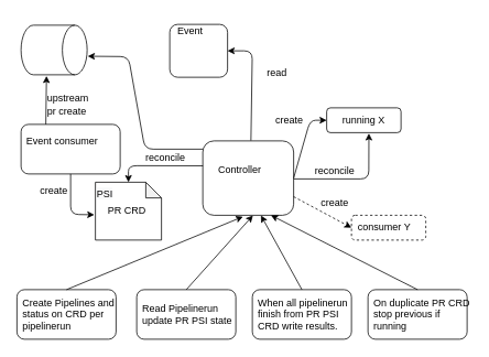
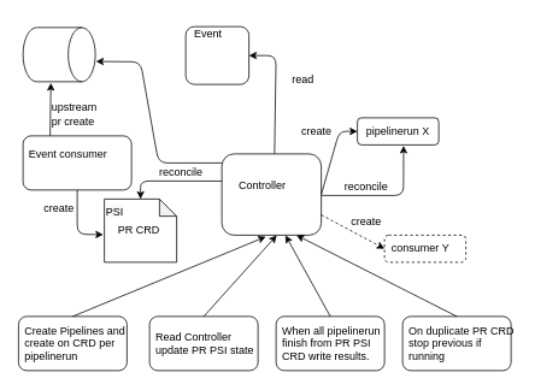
- <mxCell id="17" value="running X" style="text;html=1;strokeColor=none;fillColor=none;align=center;verticalAlign=middle;whiteSpace=wrap;rounded=0;" vertex="1" parent="1"><mxGeometry x="400" y="135" width="80" height="20" as="geometry" /></mxCell>
+ <mxCell id="17" value="pipelinerun X" style="text;html=1;strokeColor=none;fillColor=none;align=center;verticalAlign=middle;whiteSpace=wrap;rounded=0;" vertex="1" parent="1"><mxGeometry x="400" y="135" width="80" height="20" as="geometry" /></mxCell>
- <mxCell id="29" value="Create Pipelines and status on CRD per pipelinerun" style="text;html=1;strokeColor=none;fillColor=none;align=left;verticalAlign=middle;whiteSpace=wrap;rounded=0;dashed=1;" vertex="1" parent="1"><mxGeometry x="25" y="370" width="120" height="20" as="geometry" /></mxCell>
+ <mxCell id="29" value="Create Pipelines and create on CRD per pipelinerun" style="text;html=1;strokeColor=none;fillColor=none;align=left;verticalAlign=middle;whiteSpace=wrap;rounded=0;dashed=1;" vertex="1" parent="1"><mxGeometry x="25" y="370" width="120" height="20" as="geometry" /></mxCell>
- <mxCell id="32" value="Read Pipelinerun update PR PSI state" style="text;html=1;strokeColor=none;fillColor=none;align=left;verticalAlign=middle;whiteSpace=wrap;rounded=0;dashed=1;" vertex="1" parent="1"><mxGeometry x="170" y="370" width="120" height="20" as="geometry" /></mxCell>
+ <mxCell id="32" value="Read Controller update PR PSI state" style="text;html=1;strokeColor=none;fillColor=none;align=left;verticalAlign=middle;whiteSpace=wrap;rounded=0;dashed=1;" vertex="1" parent="1"><mxGeometry x="170" y="370" width="120" height="20" as="geometry" /></mxCell>
